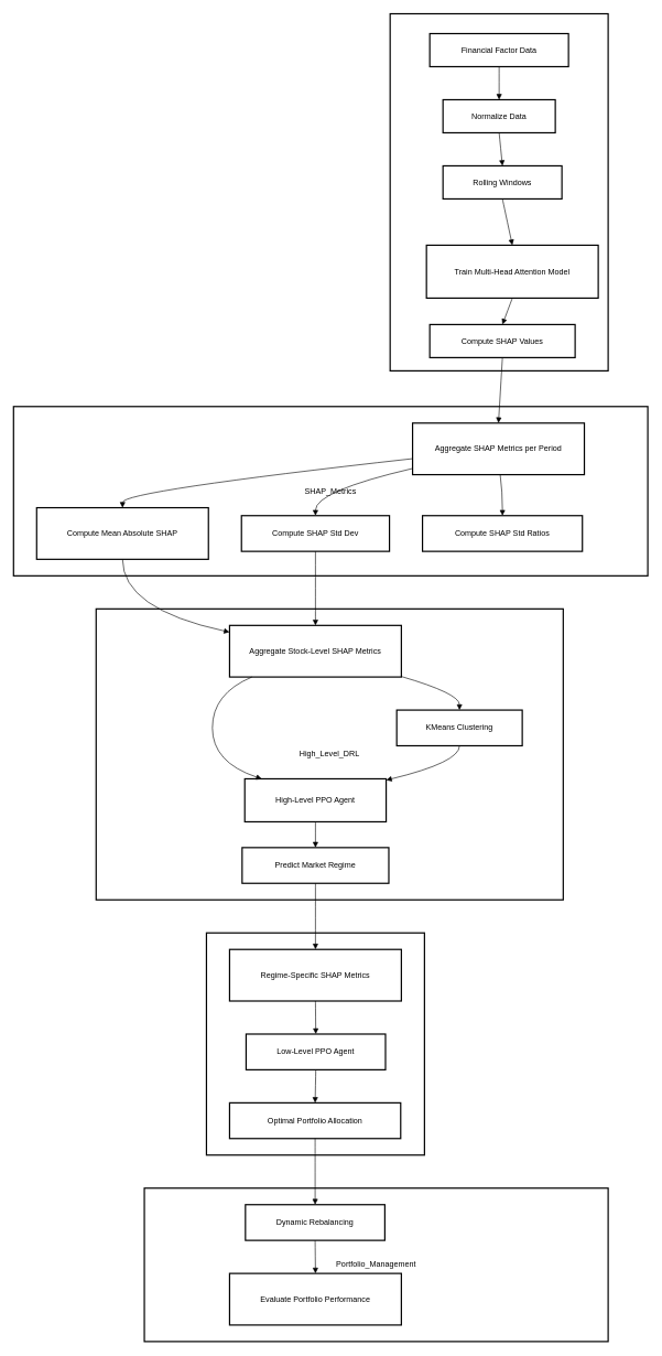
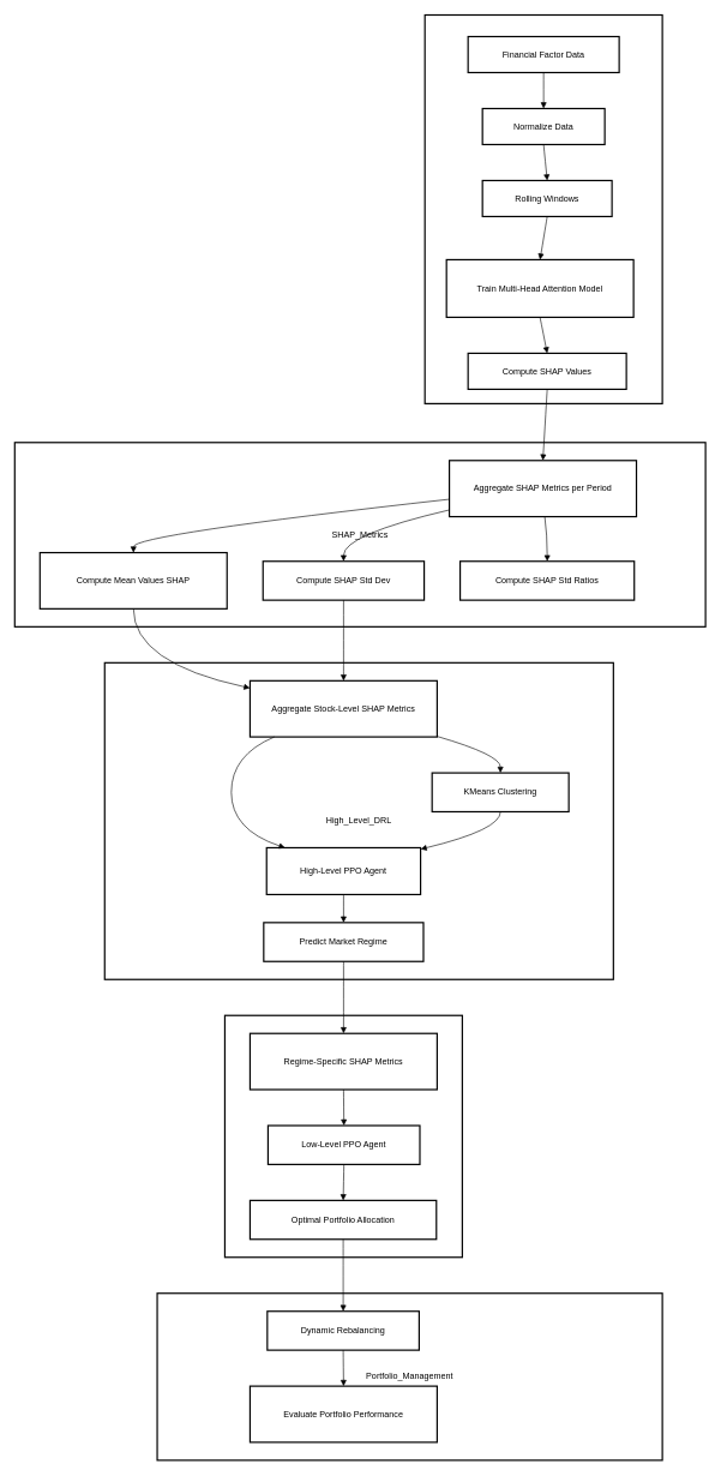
- <mxCell id="10" value="Train Multi-Head Attention Model" style="whiteSpace=wrap;strokeWidth=2;" vertex="1" parent="1"><mxGeometry x="645" y="370" width="260" height="80" as="geometry" /></mxCell>
+ <mxCell id="10" value="Train Multi-Head Attention Model" style="whiteSpace=wrap;strokeWidth=2;" vertex="1" parent="1"><mxGeometry x="620" y="360" width="260" height="80" as="geometry" /></mxCell>
- <mxCell id="13" value="Compute Mean Absolute SHAP" style="whiteSpace=wrap;strokeWidth=2;" vertex="1" parent="1"><mxGeometry x="55" y="767" width="260" height="78" as="geometry" /></mxCell>
+ <mxCell id="13" value="Compute Mean Values SHAP" style="whiteSpace=wrap;strokeWidth=2;" vertex="1" parent="1"><mxGeometry x="55" y="767" width="260" height="78" as="geometry" /></mxCell>
